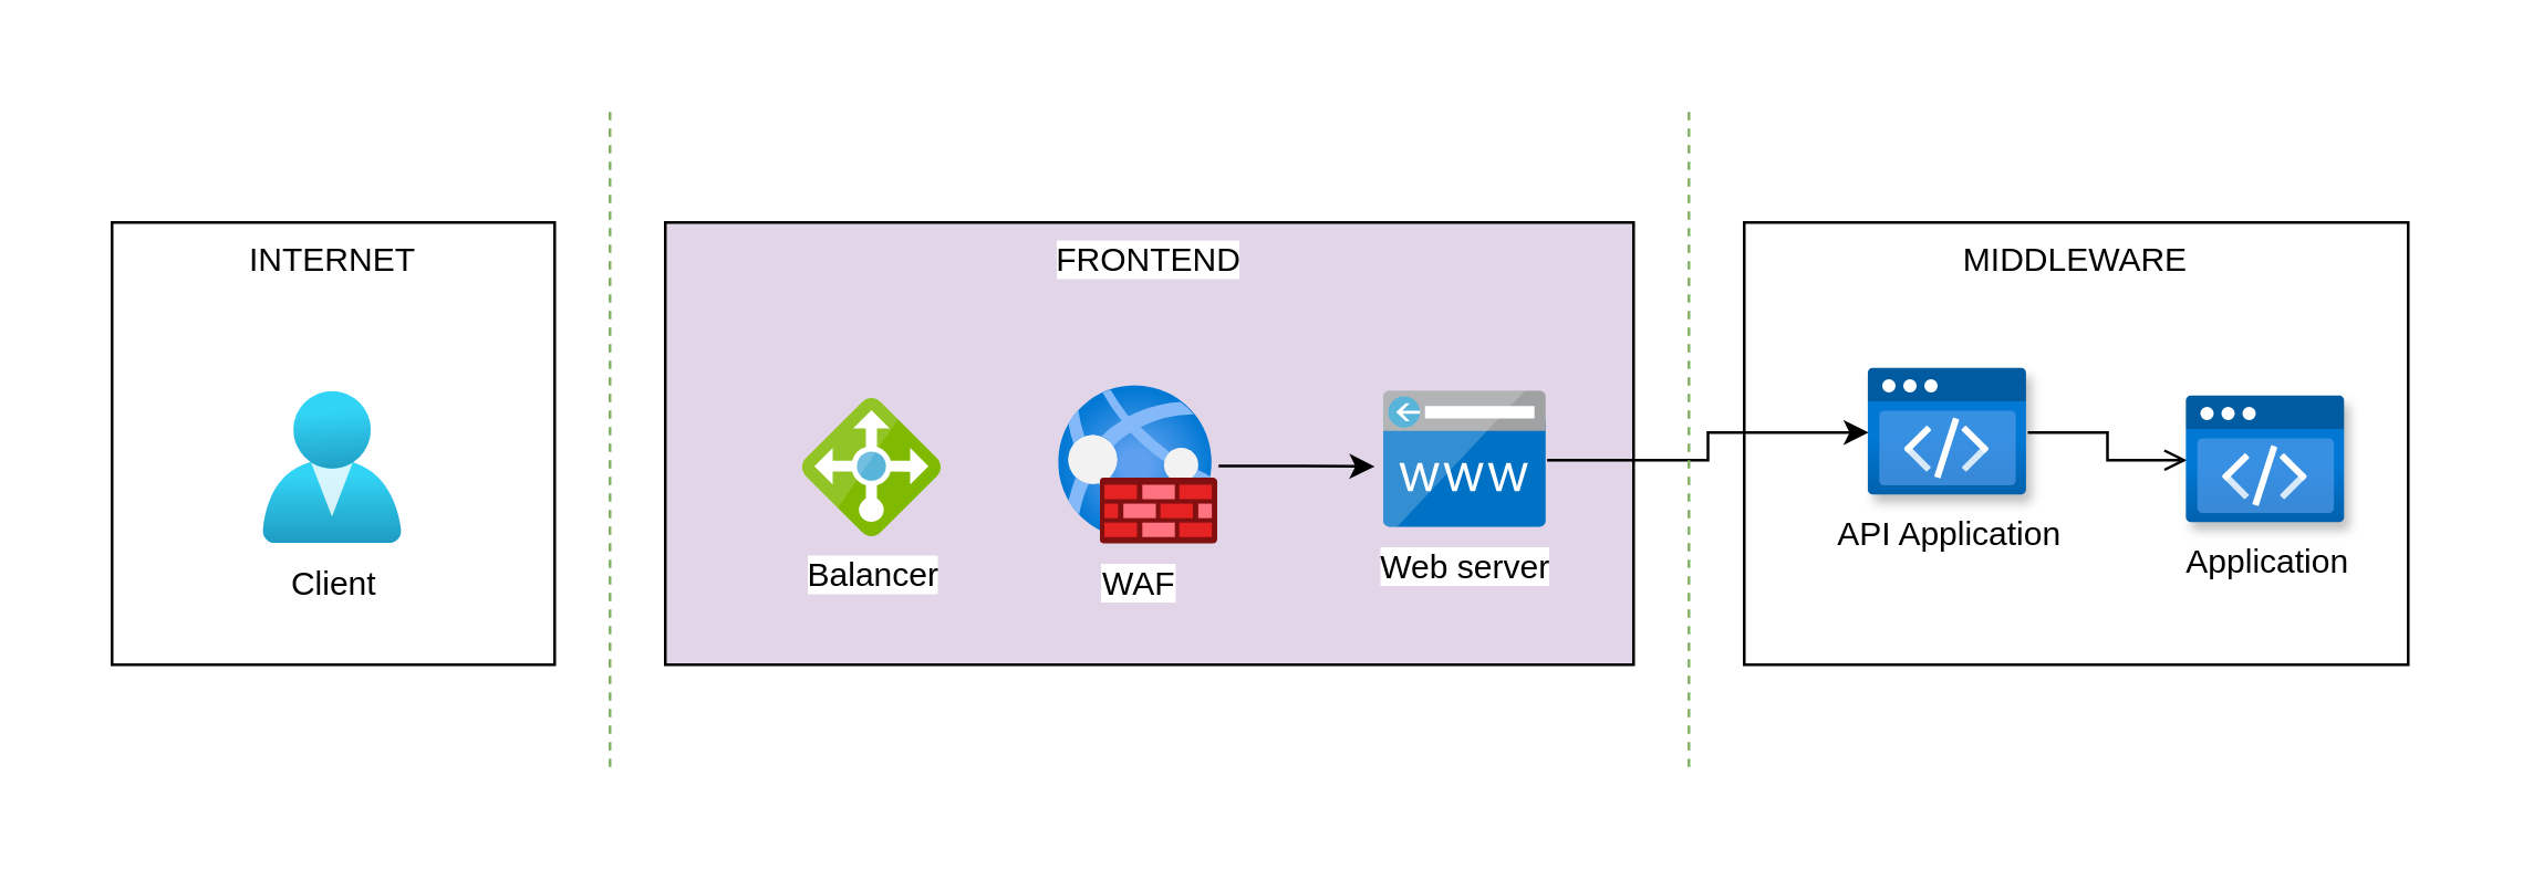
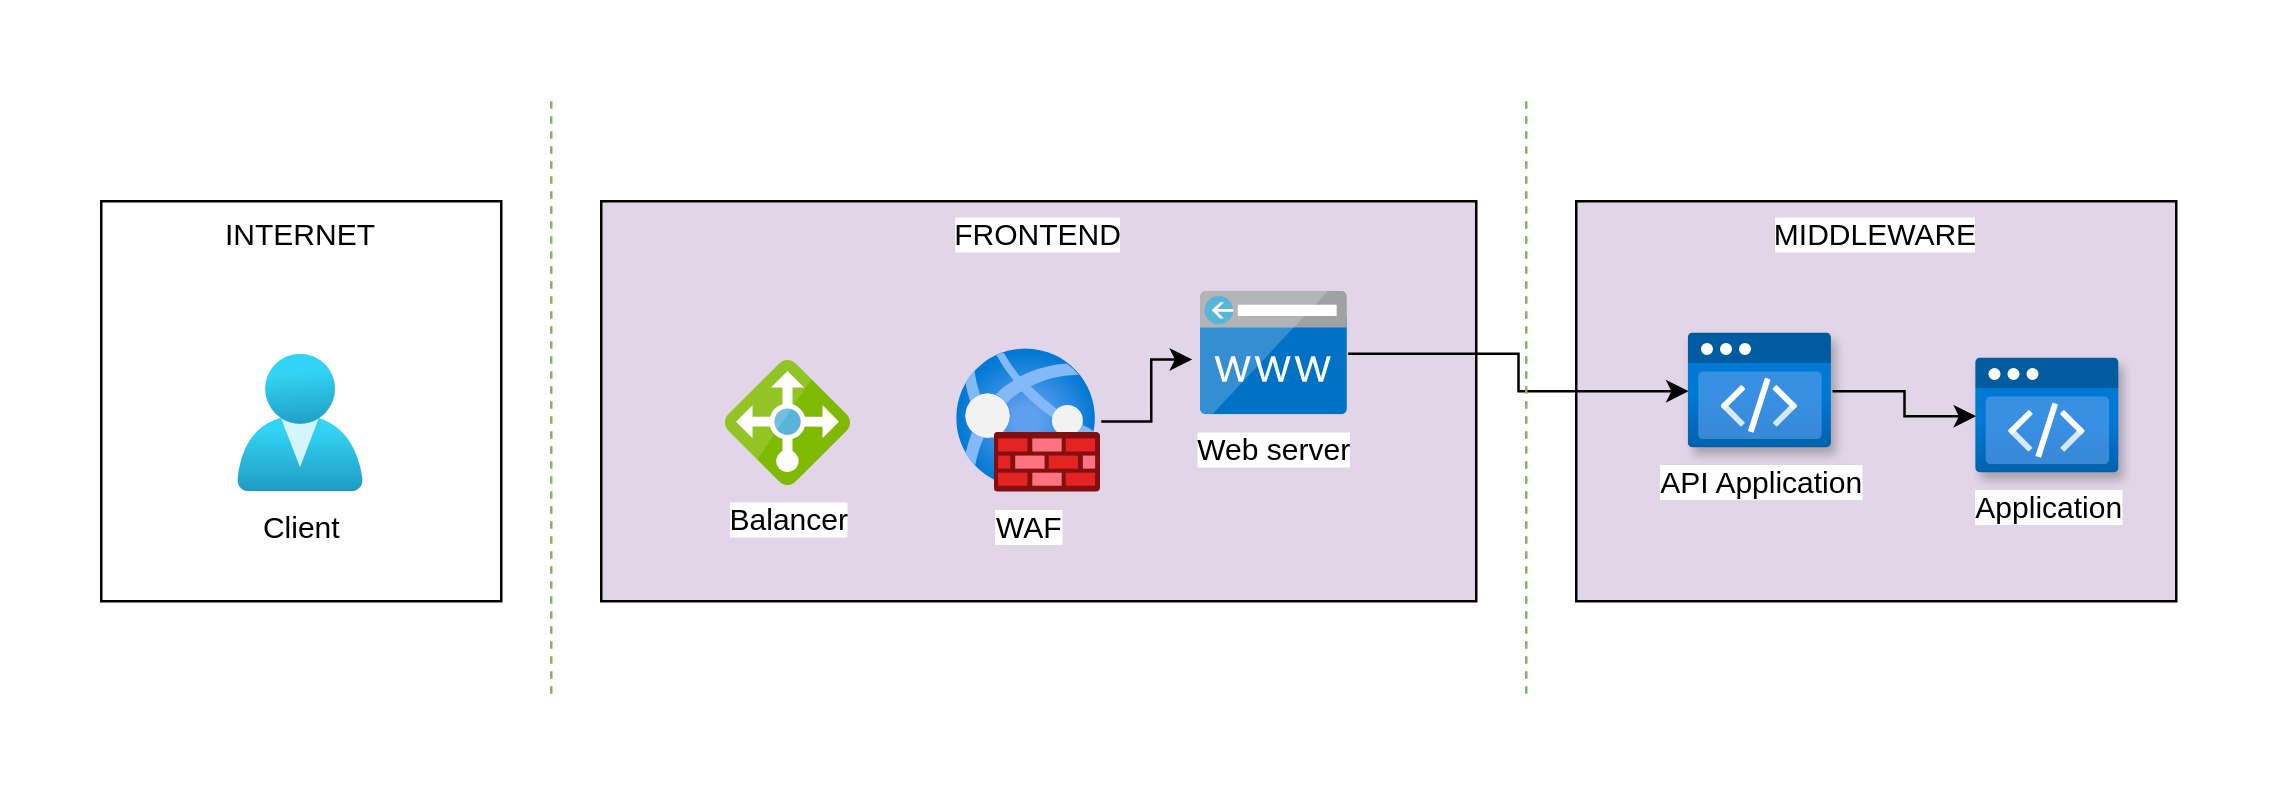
- <mxCell id="3" value="MIDDLEWARE" style="whiteSpace=wrap;html=1;labelBackgroundColor=#FFFFFF;sketch=0;align=center;verticalAlign=top;" vertex="1" parent="1"><mxGeometry x="630" y="80" width="240" height="160" as="geometry" /></mxCell>
+ <mxCell id="3" value="MIDDLEWARE" style="whiteSpace=wrap;html=1;labelBackgroundColor=#FFFFFF;sketch=0;align=center;verticalAlign=top;fillColor=#e1d5e7;" vertex="1" parent="1"><mxGeometry x="630" y="80" width="240" height="160" as="geometry" /></mxCell>
- <mxCell id="8" value="Web server" style="sketch=0;aspect=fixed;html=1;points=[];align=center;image;fontSize=12;image=img/lib/mscae/CustomDomain.svg;" parent="1" vertex="1"><mxGeometry x="500" y="141.325" width="58.75" height="49.35" as="geometry" /></mxCell>
+ <mxCell id="8" value="Web server" style="sketch=0;aspect=fixed;html=1;points=[];align=center;image;fontSize=12;image=img/lib/mscae/CustomDomain.svg;" parent="1" vertex="1"><mxGeometry x="480" y="116.325" width="58.75" height="49.35" as="geometry" /></mxCell>
- <mxCell id="14" style="edgeStyle=orthogonalEdgeStyle;rounded=0;orthogonalLoop=1;jettySize=auto;html=1;entryX=0;entryY=0.5;entryDx=0;entryDy=0;entryPerimeter=0;endArrow=open;" edge="1" parent="1" source="15" target="16"><mxGeometry relative="1" as="geometry" /></mxCell>
+ <mxCell id="14" style="edgeStyle=orthogonalEdgeStyle;rounded=0;orthogonalLoop=1;jettySize=auto;html=1;entryX=0;entryY=0.5;entryDx=0;entryDy=0;entryPerimeter=0;" edge="1" parent="1" source="15" target="16"><mxGeometry relative="1" as="geometry" /></mxCell>
